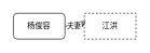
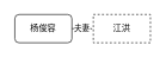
- <mxCell id="4" value="夫妻" style="edgeStyle=orthogonalEdgeStyle;rounded=0;orthogonalLoop=1;jettySize=auto;html=1;exitX=1;exitY=0.5;exitDx=0;exitDy=0;entryX=-0.03;entryY=0.527;entryDx=0;entryDy=0;entryPerimeter=0;endArrow=block;endFill=0;" edge="1" parent="1" source="2" target="3"><mxGeometry relative="1" as="geometry" /></mxCell>
+ <mxCell id="4" value="夫妻" style="edgeStyle=orthogonalEdgeStyle;rounded=0;orthogonalLoop=1;jettySize=auto;html=1;exitX=1;exitY=0.5;exitDx=0;exitDy=0;entryX=-0.03;entryY=0.527;entryDx=0;entryDy=0;entryPerimeter=0;endArrow=none;endFill=0;" edge="1" parent="1" source="2" target="3"><mxGeometry relative="1" as="geometry" /></mxCell>
